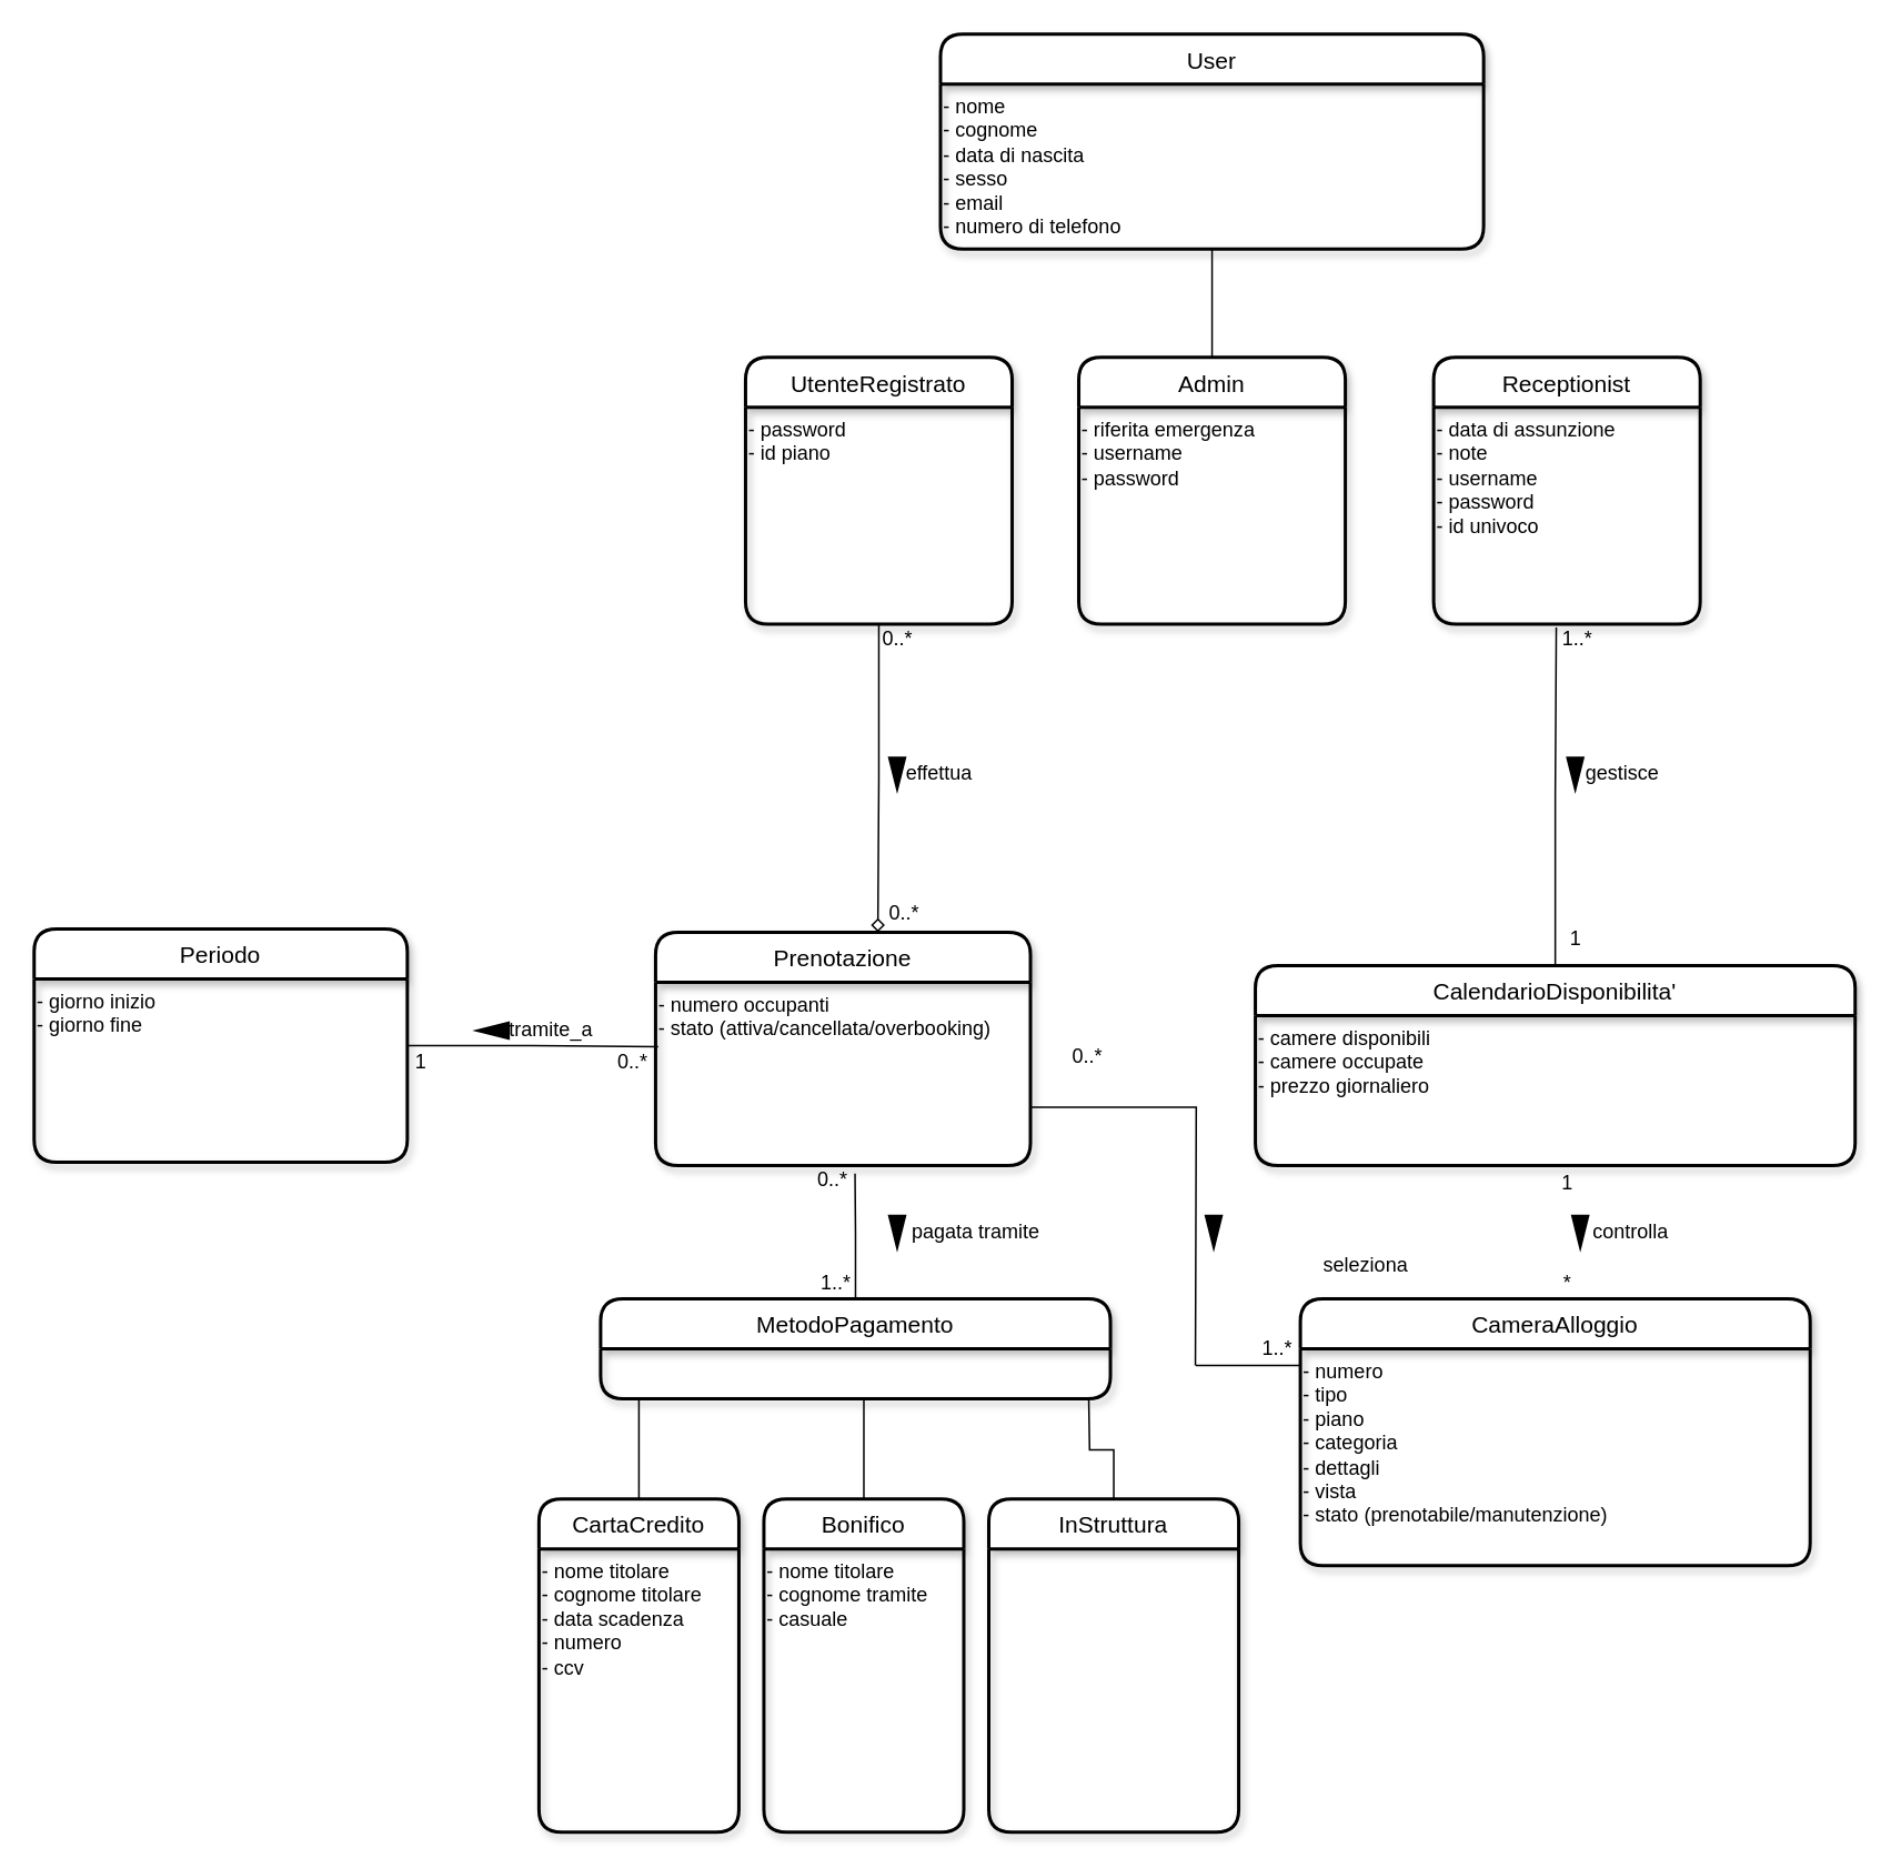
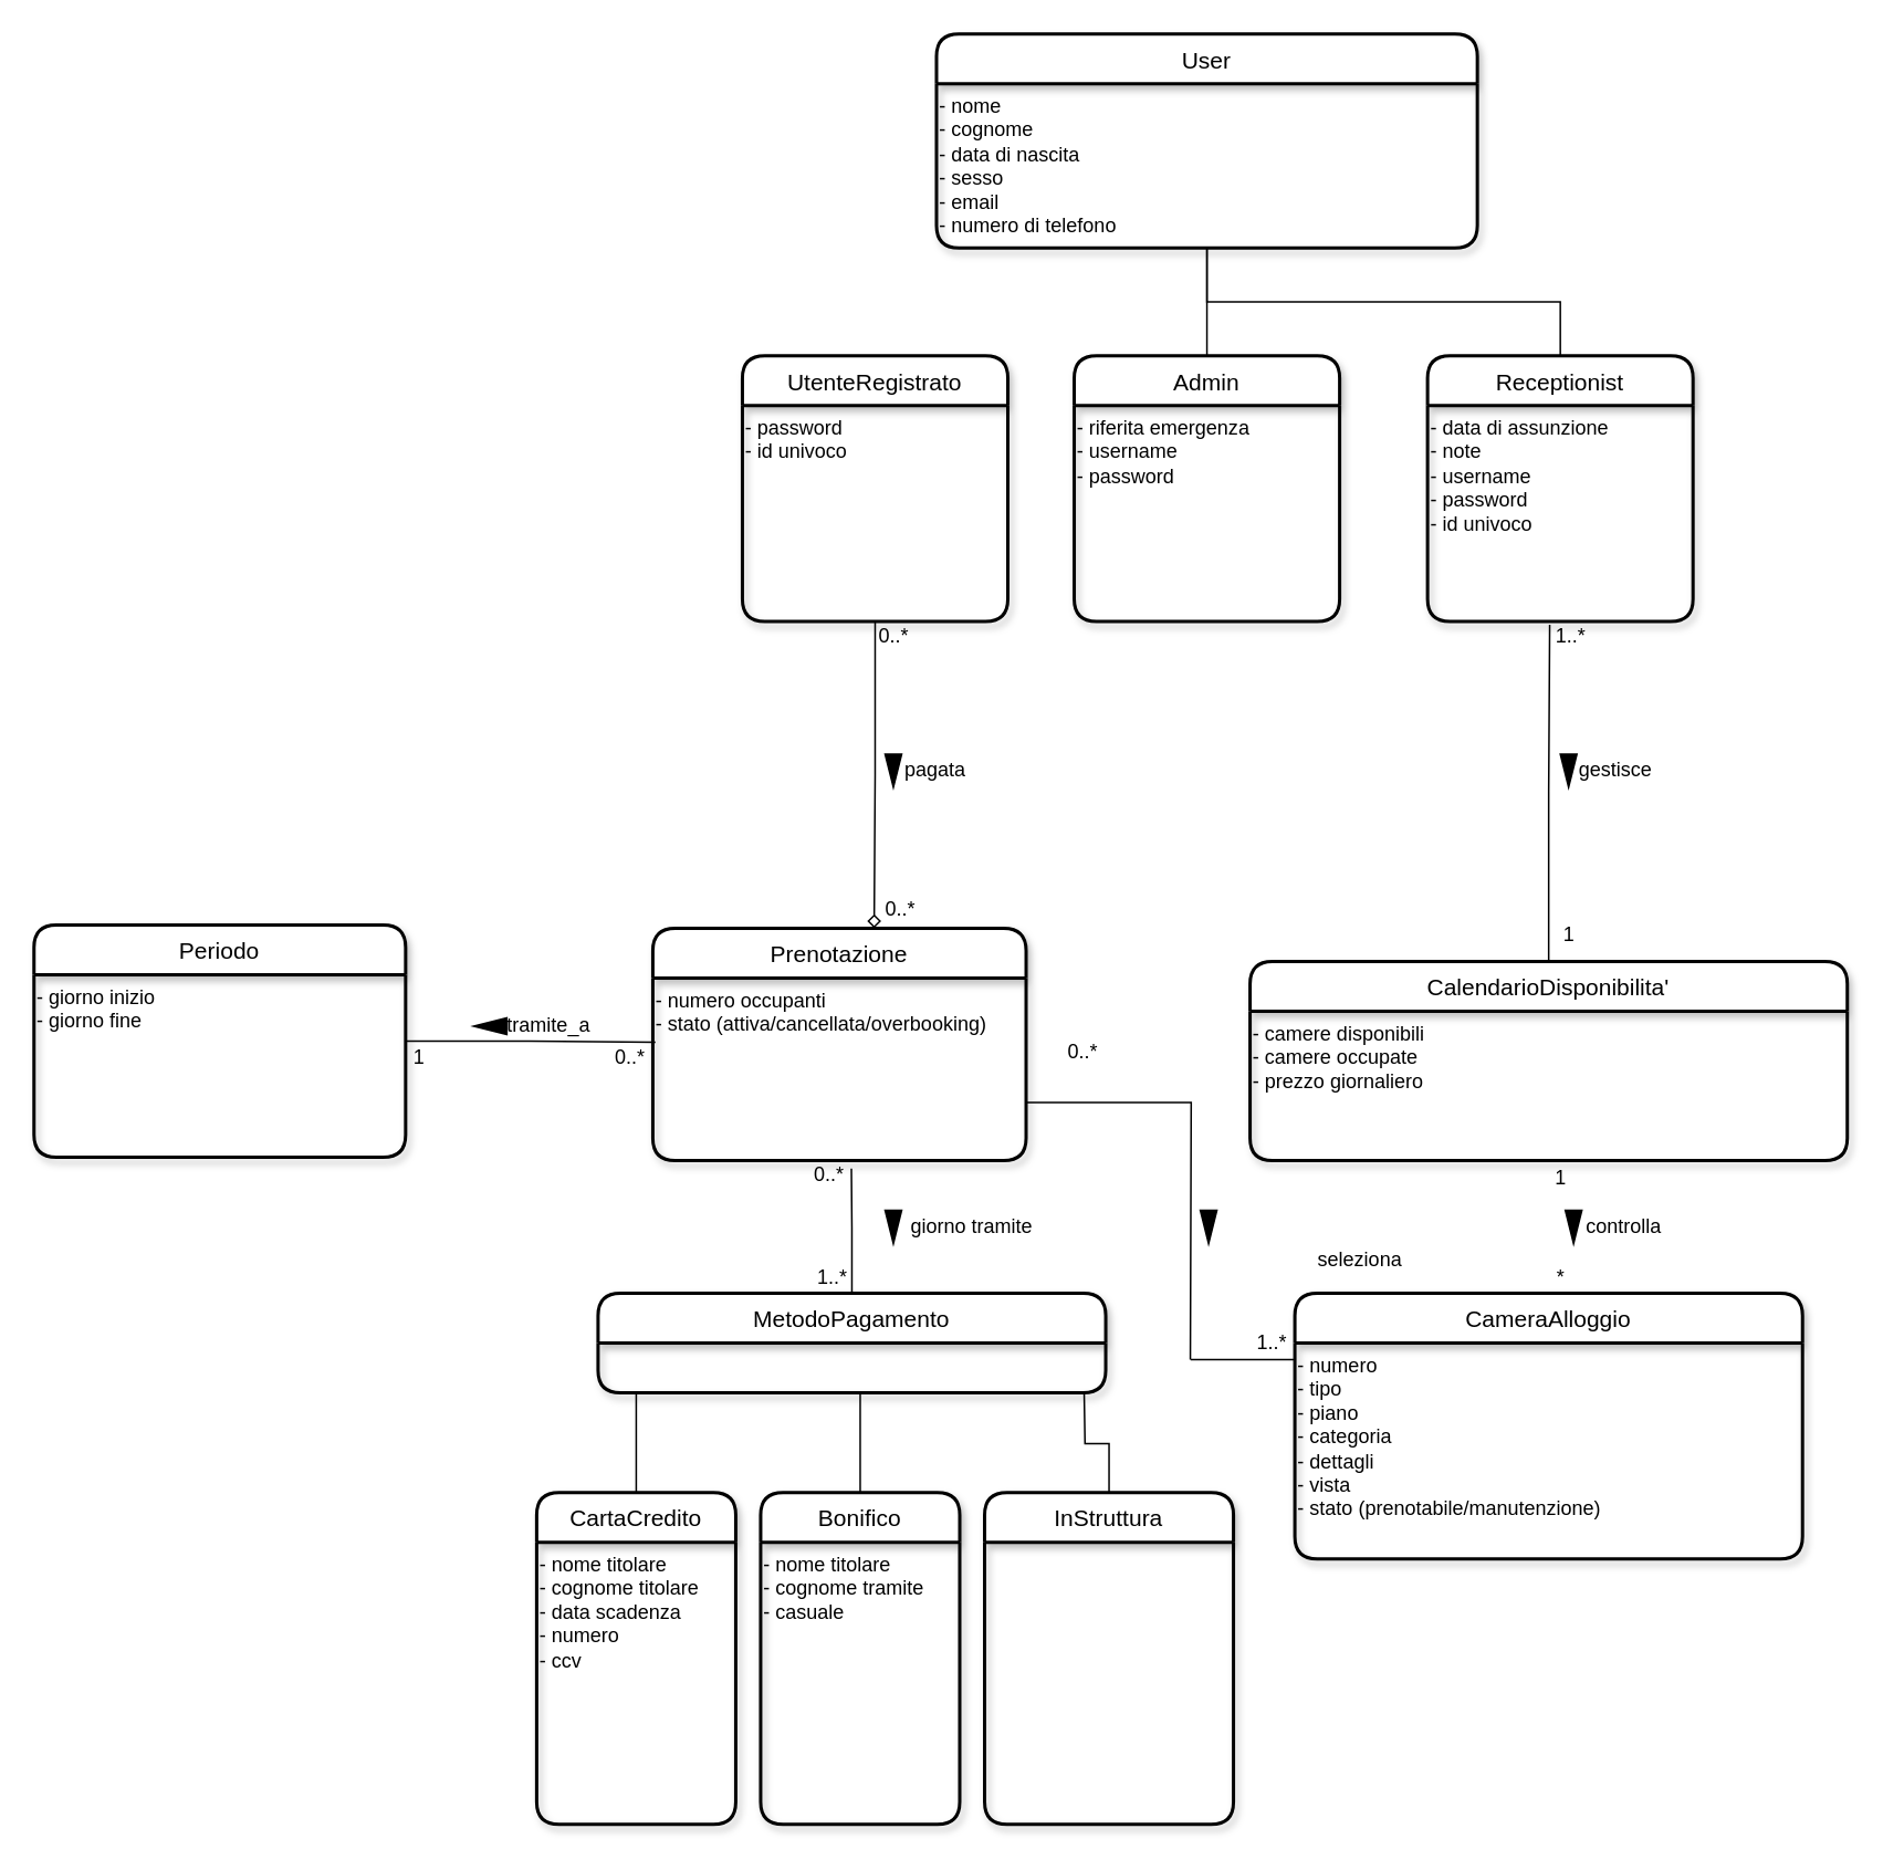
+ <mxCell id="4" style="edgeStyle=orthogonalEdgeStyle;rounded=0;orthogonalLoop=1;jettySize=auto;html=1;exitX=0.5;exitY=0;exitDx=0;exitDy=0;entryX=0.5;entryY=1;entryDx=0;entryDy=0;endArrow=none;endFill=0;" parent="1" source="5" target="2" edge="1"><mxGeometry relative="1" as="geometry" /></mxCell>
- <mxCell id="51" value="- password&lt;br&gt;- id piano&lt;br&gt;&lt;div&gt;&lt;br&gt;&lt;/div&gt;" style="text;html=1;align=left;verticalAlign=top;resizable=0;points=[];autosize=1;strokeColor=none;fillColor=none;" parent="50" vertex="1"><mxGeometry y="30" width="160" height="130" as="geometry" /></mxCell>
+ <mxCell id="51" value="- password&lt;br&gt;- id univoco&lt;br&gt;&lt;div&gt;&lt;br&gt;&lt;/div&gt;" style="text;html=1;align=left;verticalAlign=top;resizable=0;points=[];autosize=1;strokeColor=none;fillColor=none;" parent="50" vertex="1"><mxGeometry y="30" width="160" height="130" as="geometry" /></mxCell>
- <mxCell id="20" value="effettua" style="text;html=1;align=center;verticalAlign=middle;resizable=0;points=[];autosize=1;strokeColor=none;fillColor=none;" parent="1" vertex="1"><mxGeometry x="533" y="454" width="60" height="20" as="geometry" /></mxCell>
+ <mxCell id="20" value="pagata" style="text;html=1;align=center;verticalAlign=middle;resizable=0;points=[];autosize=1;strokeColor=none;fillColor=none;" parent="1" vertex="1"><mxGeometry x="533" y="454" width="60" height="20" as="geometry" /></mxCell>
- <mxCell id="34" value="pagata tramite" style="text;html=1;align=center;verticalAlign=middle;resizable=0;points=[];autosize=1;strokeColor=none;fillColor=none;" parent="1" vertex="1"><mxGeometry x="540" y="729" width="90" height="20" as="geometry" /></mxCell>
+ <mxCell id="34" value="giorno tramite" style="text;html=1;align=center;verticalAlign=middle;resizable=0;points=[];autosize=1;strokeColor=none;fillColor=none;" parent="1" vertex="1"><mxGeometry x="540" y="729" width="90" height="20" as="geometry" /></mxCell>
